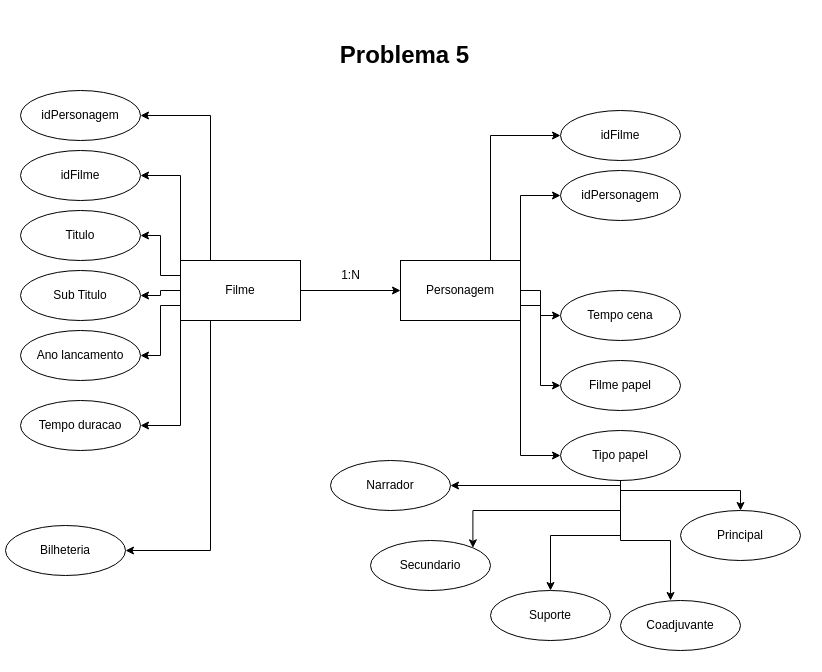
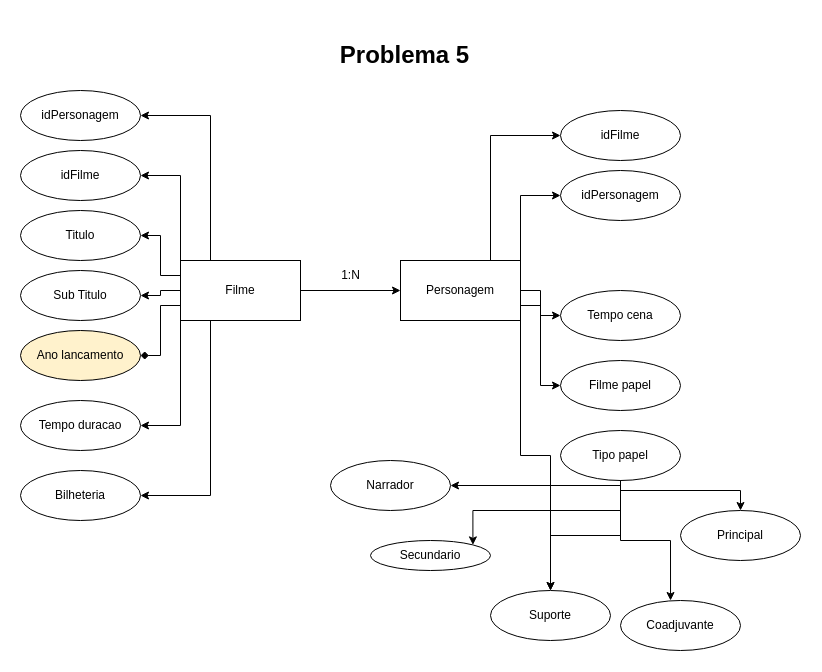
- <mxCell id="22" value="Ano lancamento" style="ellipse;whiteSpace=wrap;html=1;" parent="1" vertex="1"><mxGeometry x="20" y="330" width="120" height="50" as="geometry" /></mxCell>
+ <mxCell id="22" value="Ano lancamento" style="ellipse;whiteSpace=wrap;html=1;fillColor=#fff2cc;" parent="1" vertex="1"><mxGeometry x="20" y="330" width="120" height="50" as="geometry" /></mxCell>
- <mxCell id="13" style="edgeStyle=orthogonalEdgeStyle;rounded=0;orthogonalLoop=1;jettySize=auto;html=1;exitX=0;exitY=0.75;exitDx=0;exitDy=0;entryX=1;entryY=0.5;entryDx=0;entryDy=0;" parent="1" source="16" target="22" edge="1"><mxGeometry relative="1" as="geometry" /></mxCell>
+ <mxCell id="13" style="edgeStyle=orthogonalEdgeStyle;rounded=0;orthogonalLoop=1;jettySize=auto;html=1;exitX=0;exitY=0.75;exitDx=0;exitDy=0;entryX=1;entryY=0.5;entryDx=0;entryDy=0;endArrow=diamond;" parent="1" source="16" target="22" edge="1"><mxGeometry relative="1" as="geometry" /></mxCell>
- <mxCell id="6" style="edgeStyle=orthogonalEdgeStyle;rounded=0;orthogonalLoop=1;jettySize=auto;html=1;exitX=1;exitY=1;exitDx=0;exitDy=0;entryX=0;entryY=0.5;entryDx=0;entryDy=0;" parent="1" source="7" target="33" edge="1"><mxGeometry relative="1" as="geometry" /></mxCell>
+ <mxCell id="6" style="edgeStyle=orthogonalEdgeStyle;rounded=0;orthogonalLoop=1;jettySize=auto;html=1;exitX=1;exitY=1;exitDx=0;exitDy=0;" parent="1" source="7" target="36" edge="1"><mxGeometry relative="1" as="geometry" /></mxCell>
- <mxCell id="24" value="Bilheteria" style="ellipse;whiteSpace=wrap;html=1;" parent="1" vertex="1"><mxGeometry x="5" y="525" width="120" height="50" as="geometry" /></mxCell>
+ <mxCell id="24" value="Bilheteria" style="ellipse;whiteSpace=wrap;html=1;" parent="1" vertex="1"><mxGeometry x="20" y="470" width="120" height="50" as="geometry" /></mxCell>
- <mxCell id="37" value="Secundario" style="ellipse;whiteSpace=wrap;html=1;" parent="1" vertex="1"><mxGeometry x="370" y="540" width="120" height="50" as="geometry" /></mxCell>
+ <mxCell id="37" value="Secundario" style="ellipse;whiteSpace=wrap;html=1;" parent="1" vertex="1"><mxGeometry x="370" y="540" width="120" height="30" as="geometry" /></mxCell>
